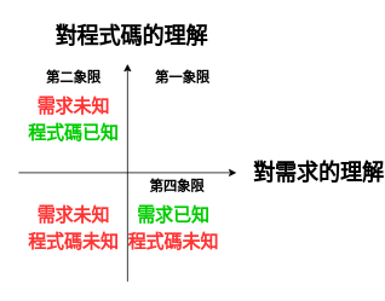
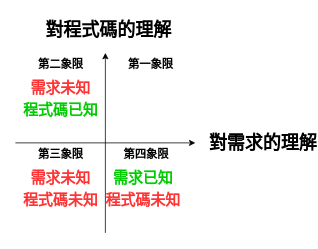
+ <mxCell id="11" value="&lt;font face=&quot;Times New Roman&quot; style=&quot;font-size: 15px;&quot;&gt;&lt;b style=&quot;&quot;&gt;第三象限&lt;/b&gt;&lt;/font&gt;" style="text;html=1;align=center;verticalAlign=middle;resizable=0;points=[];autosize=1;strokeColor=none;fillColor=none;" parent="1" vertex="1"><mxGeometry x="40" y="190" width="80" height="30" as="geometry" /></mxCell>
